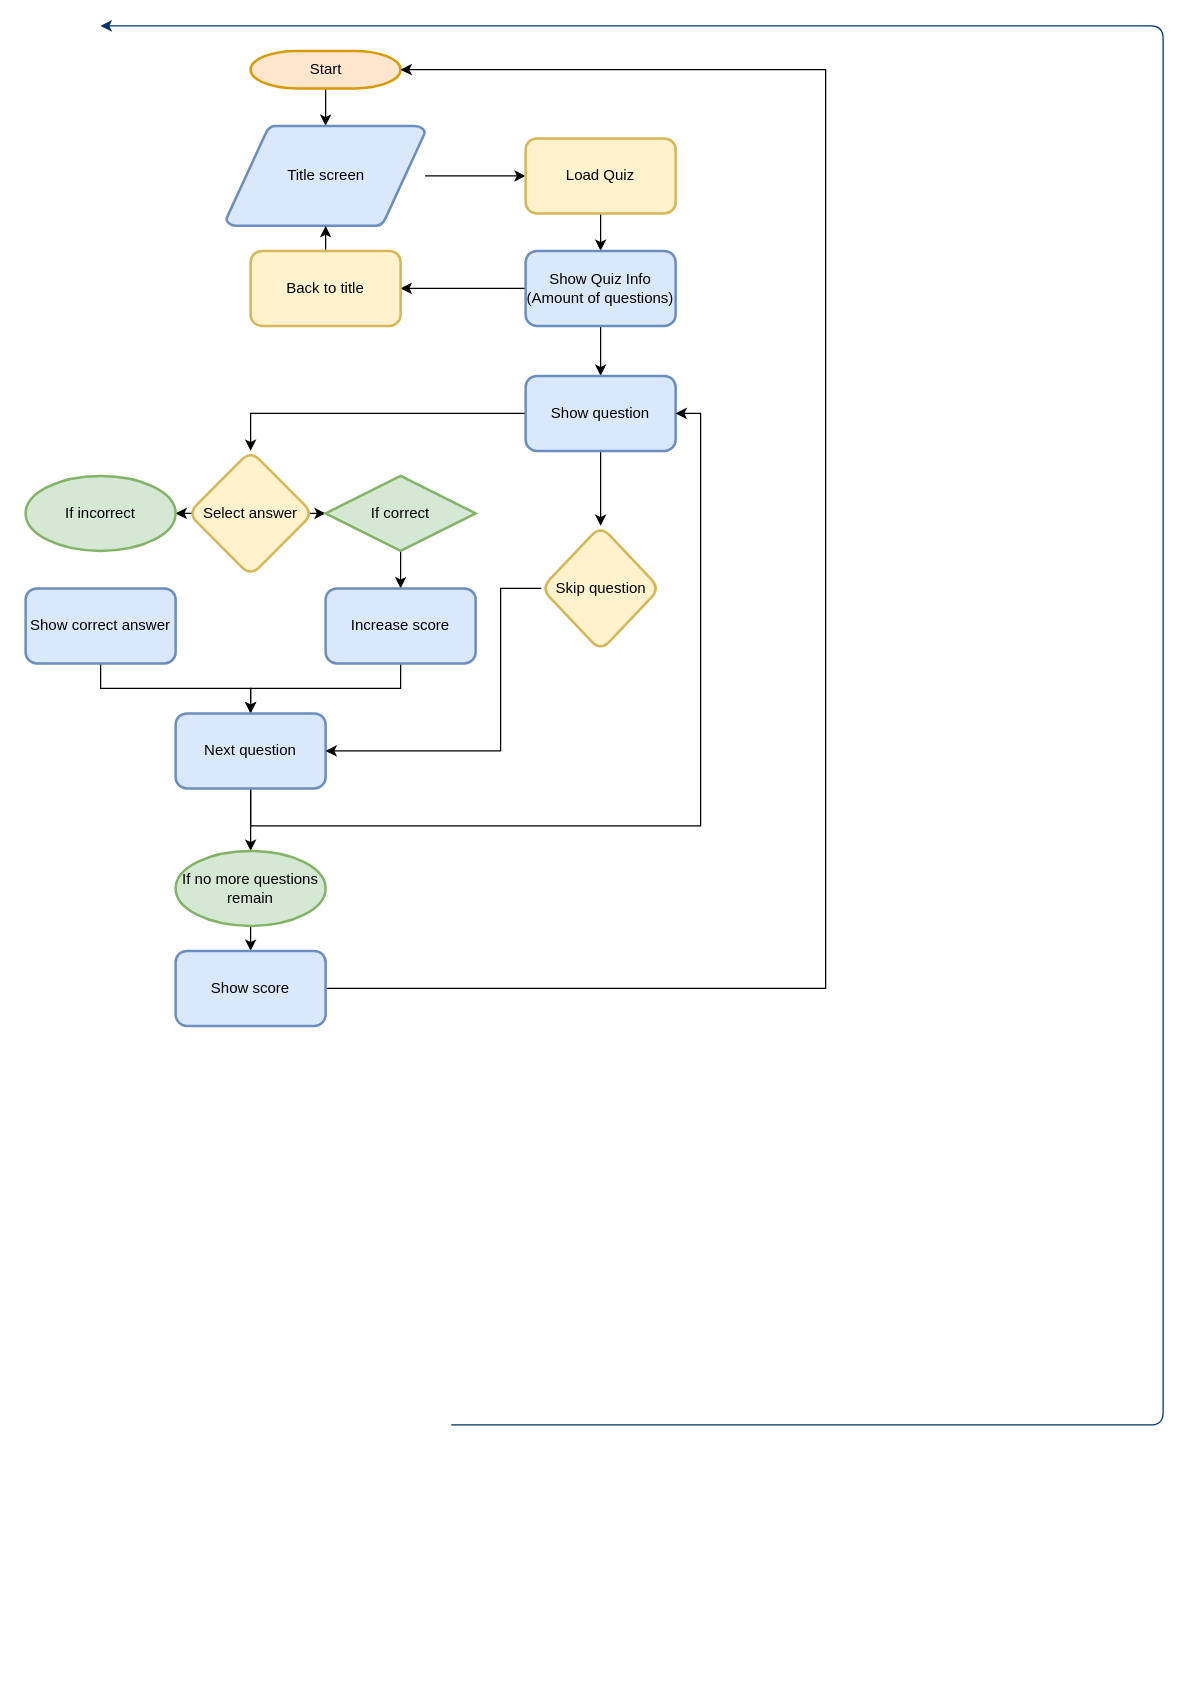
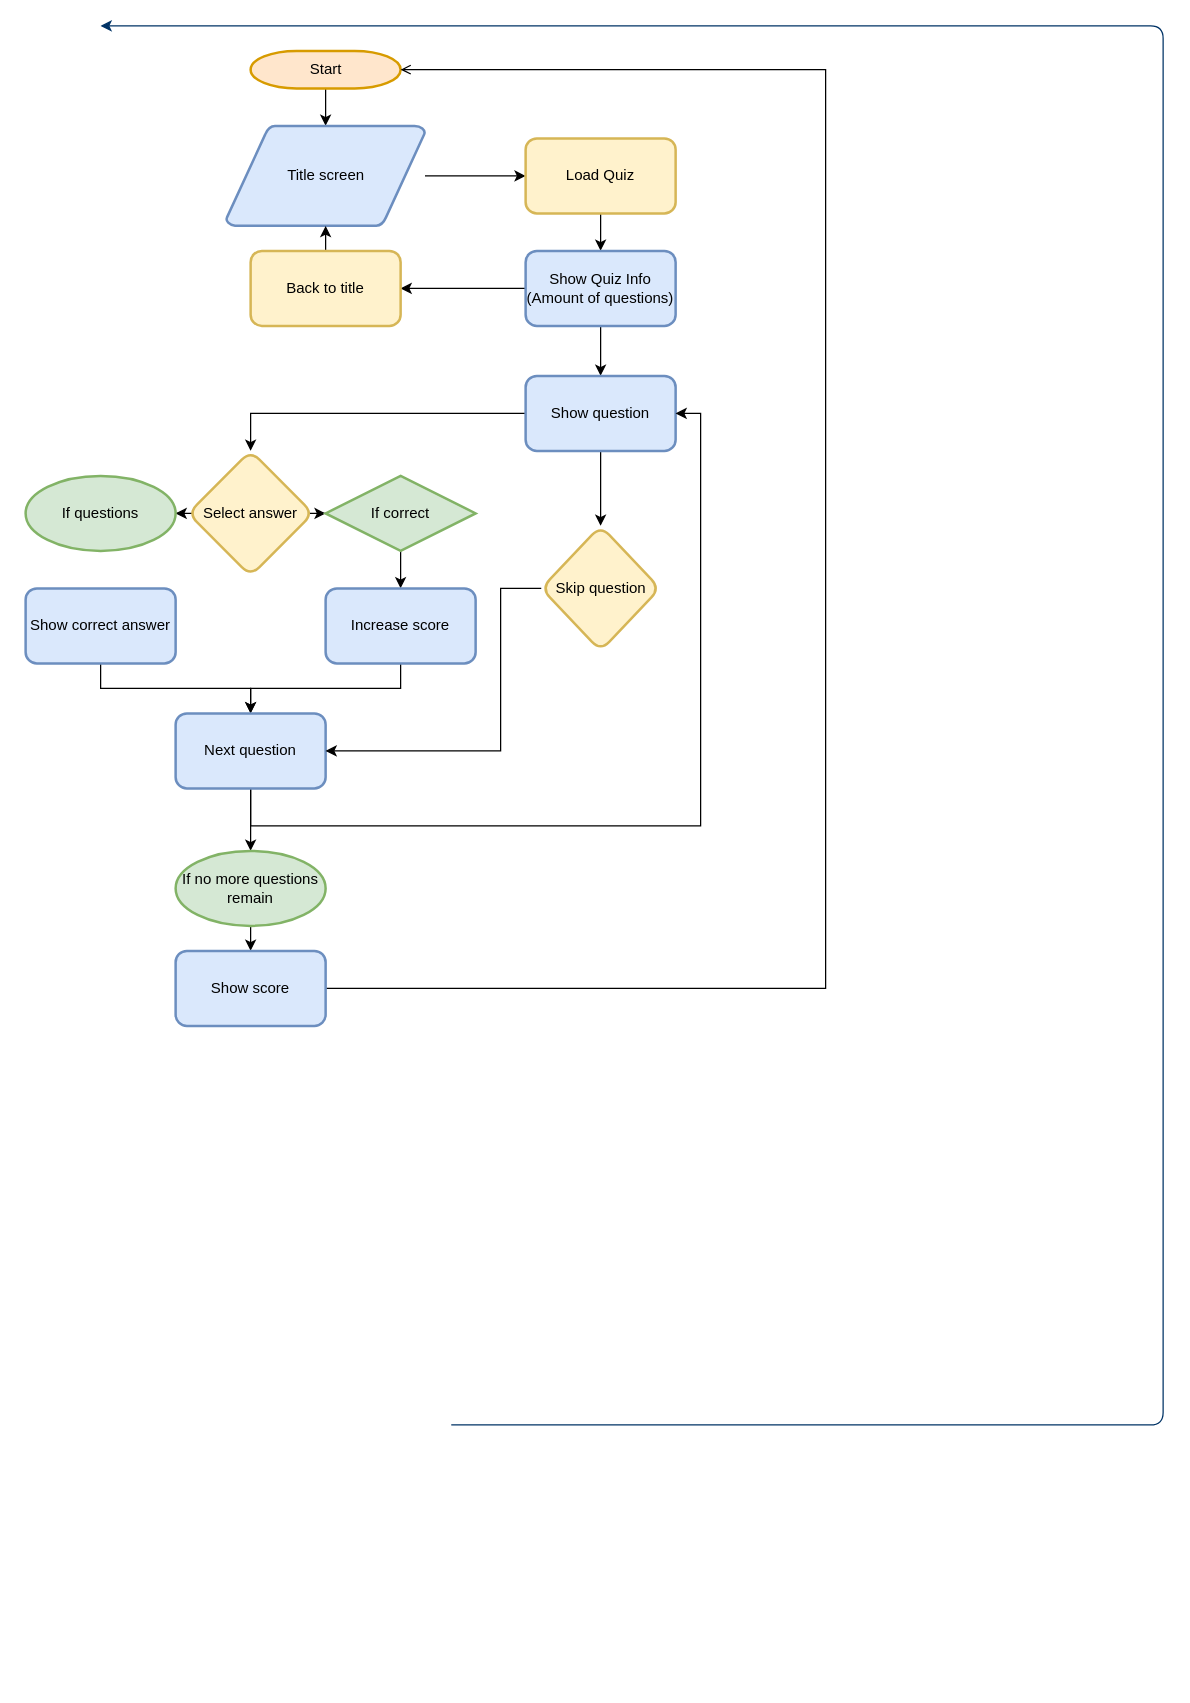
- <mxCell id="34" style="edgeStyle=orthogonalEdgeStyle;rounded=0;orthogonalLoop=1;jettySize=auto;html=1;exitX=1;exitY=0.5;exitDx=0;exitDy=0;entryX=1;entryY=0.5;entryDx=0;entryDy=0;entryPerimeter=0;" edge="1" parent="1" source="35" target="3"><mxGeometry relative="1" as="geometry"><Array as="points"><mxPoint x="660" y="790" /><mxPoint x="660" y="55" /></Array></mxGeometry></mxCell>
+ <mxCell id="34" style="edgeStyle=orthogonalEdgeStyle;rounded=0;orthogonalLoop=1;jettySize=auto;html=1;exitX=1;exitY=0.5;exitDx=0;exitDy=0;entryX=1;entryY=0.5;entryDx=0;entryDy=0;entryPerimeter=0;endArrow=open;" edge="1" parent="1" source="35" target="3"><mxGeometry relative="1" as="geometry"><Array as="points"><mxPoint x="660" y="790" /><mxPoint x="660" y="55" /></Array></mxGeometry></mxCell>
- <mxCell id="22" value="If incorrect" style="ellipse;whiteSpace=wrap;html=1;rounded=1;strokeWidth=2;gradientDirection=north;fontStyle=0;fillColor=#d5e8d4;strokeColor=#82b366;" vertex="1" parent="1"><mxGeometry x="20" y="380" width="120" height="60" as="geometry" /></mxCell>
+ <mxCell id="22" value="If questions" style="ellipse;whiteSpace=wrap;html=1;rounded=1;strokeWidth=2;gradientDirection=north;fontStyle=0;fillColor=#d5e8d4;strokeColor=#82b366;" vertex="1" parent="1"><mxGeometry x="20" y="380" width="120" height="60" as="geometry" /></mxCell>
